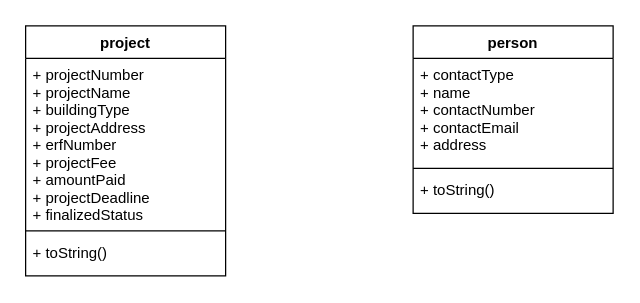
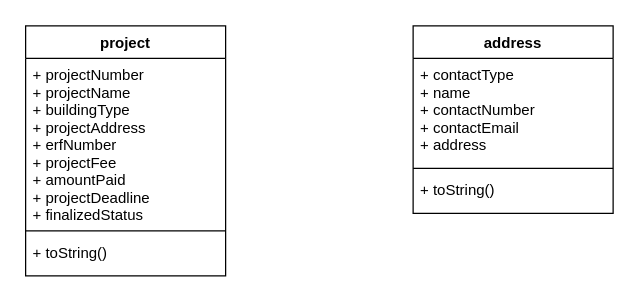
- <mxCell id="2" value="person" style="swimlane;fontStyle=1;align=center;verticalAlign=top;childLayout=stackLayout;horizontal=1;startSize=26;horizontalStack=0;resizeParent=1;resizeParentMax=0;resizeLast=0;collapsible=1;marginBottom=0;" parent="1" vertex="1"><mxGeometry x="330" y="20" width="160" height="150" as="geometry" /></mxCell>
+ <mxCell id="2" value="address" style="swimlane;fontStyle=1;align=center;verticalAlign=top;childLayout=stackLayout;horizontal=1;startSize=26;horizontalStack=0;resizeParent=1;resizeParentMax=0;resizeLast=0;collapsible=1;marginBottom=0;" parent="1" vertex="1"><mxGeometry x="330" y="20" width="160" height="150" as="geometry" /></mxCell>
